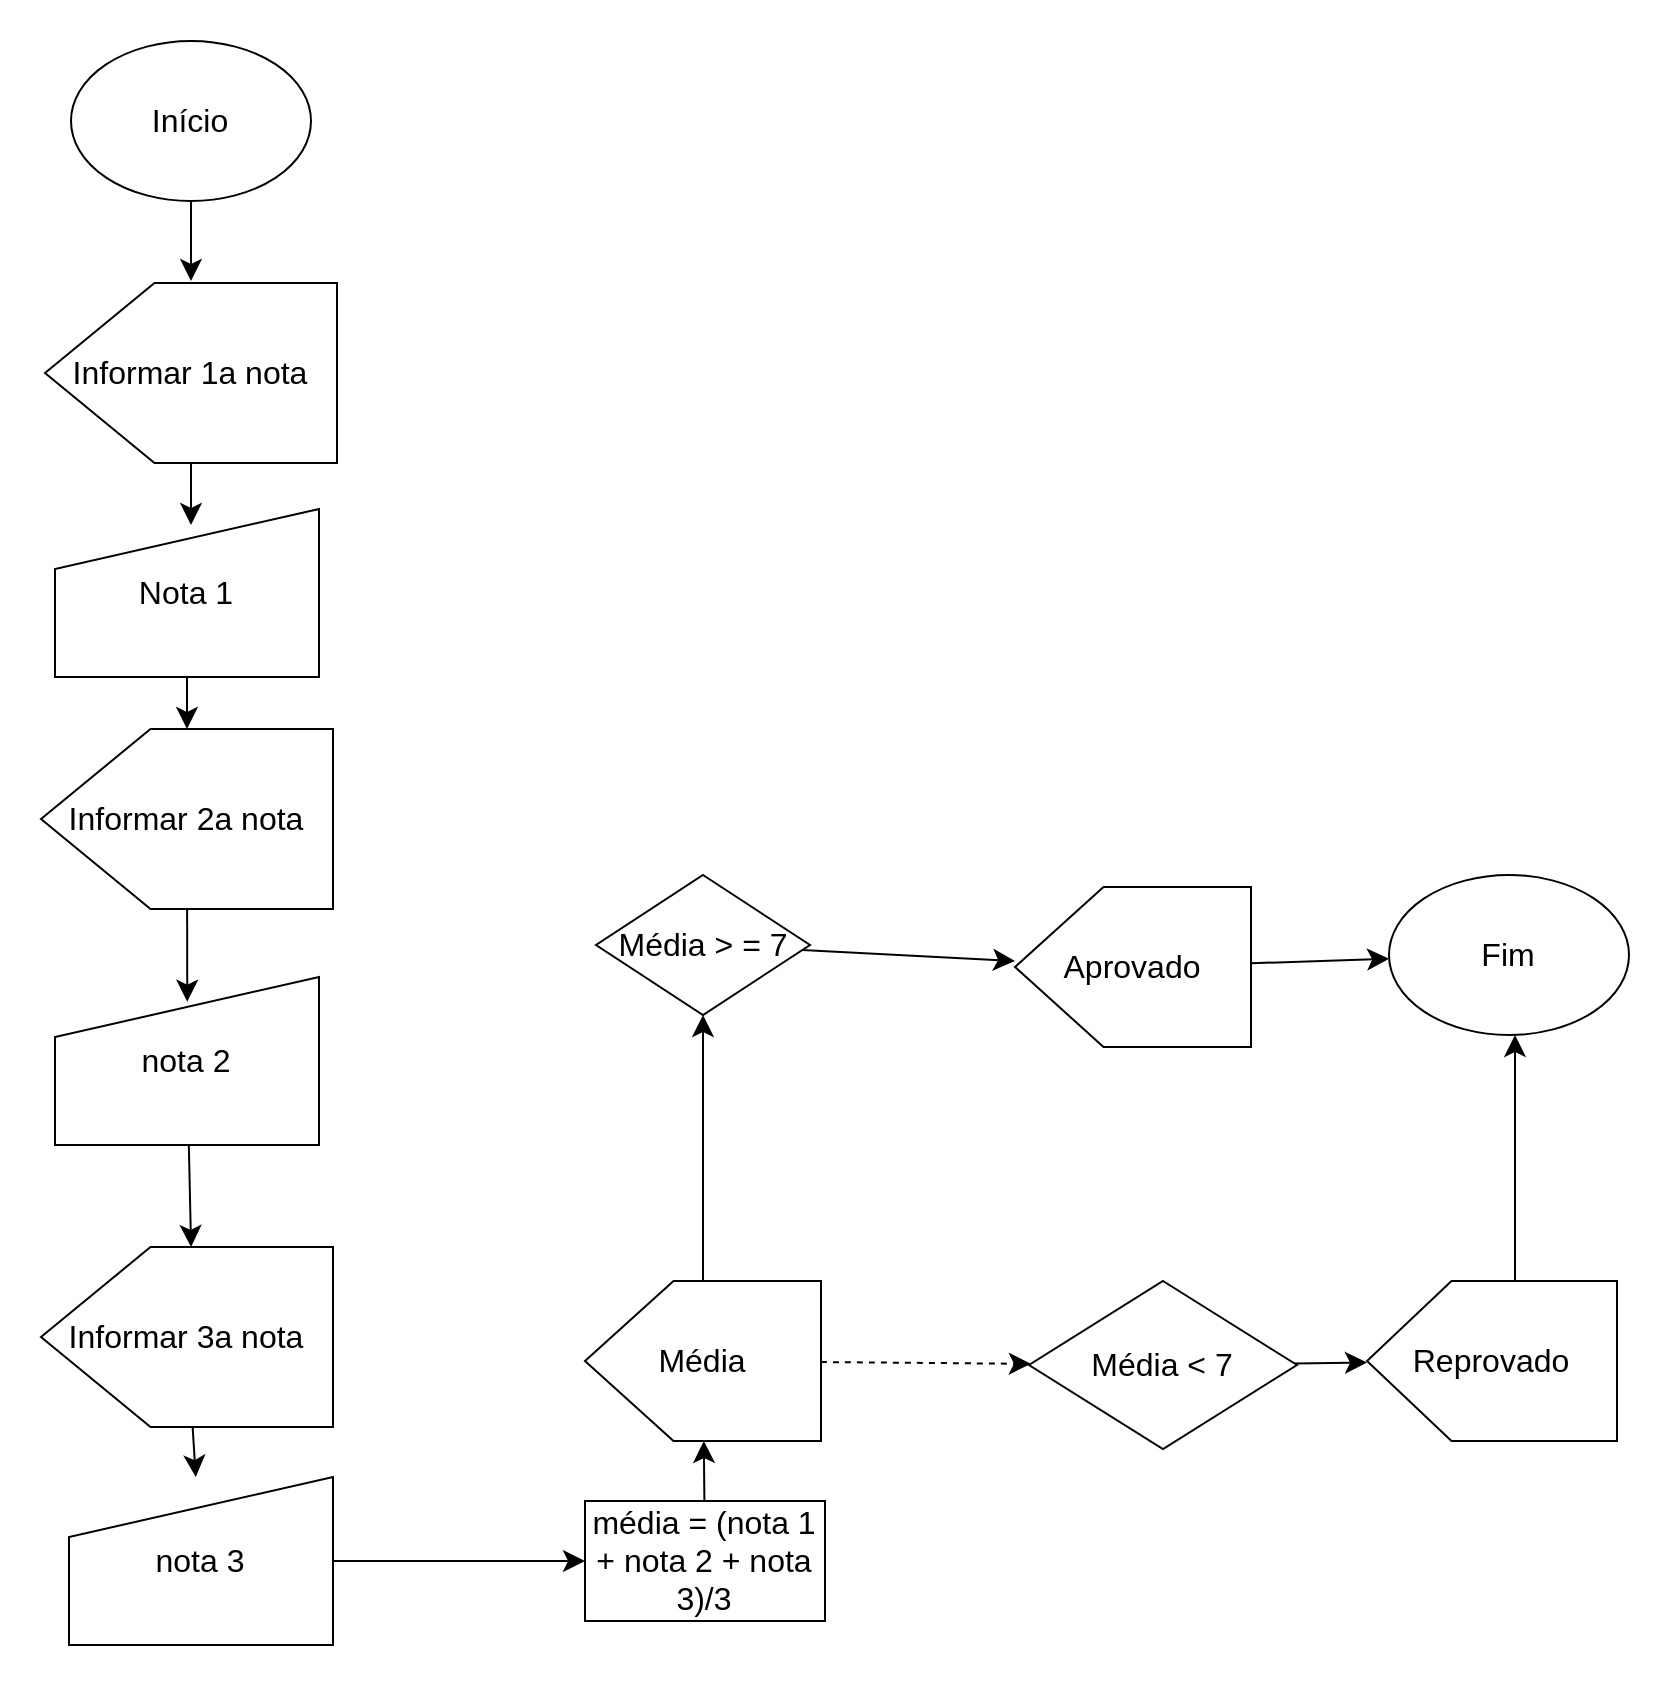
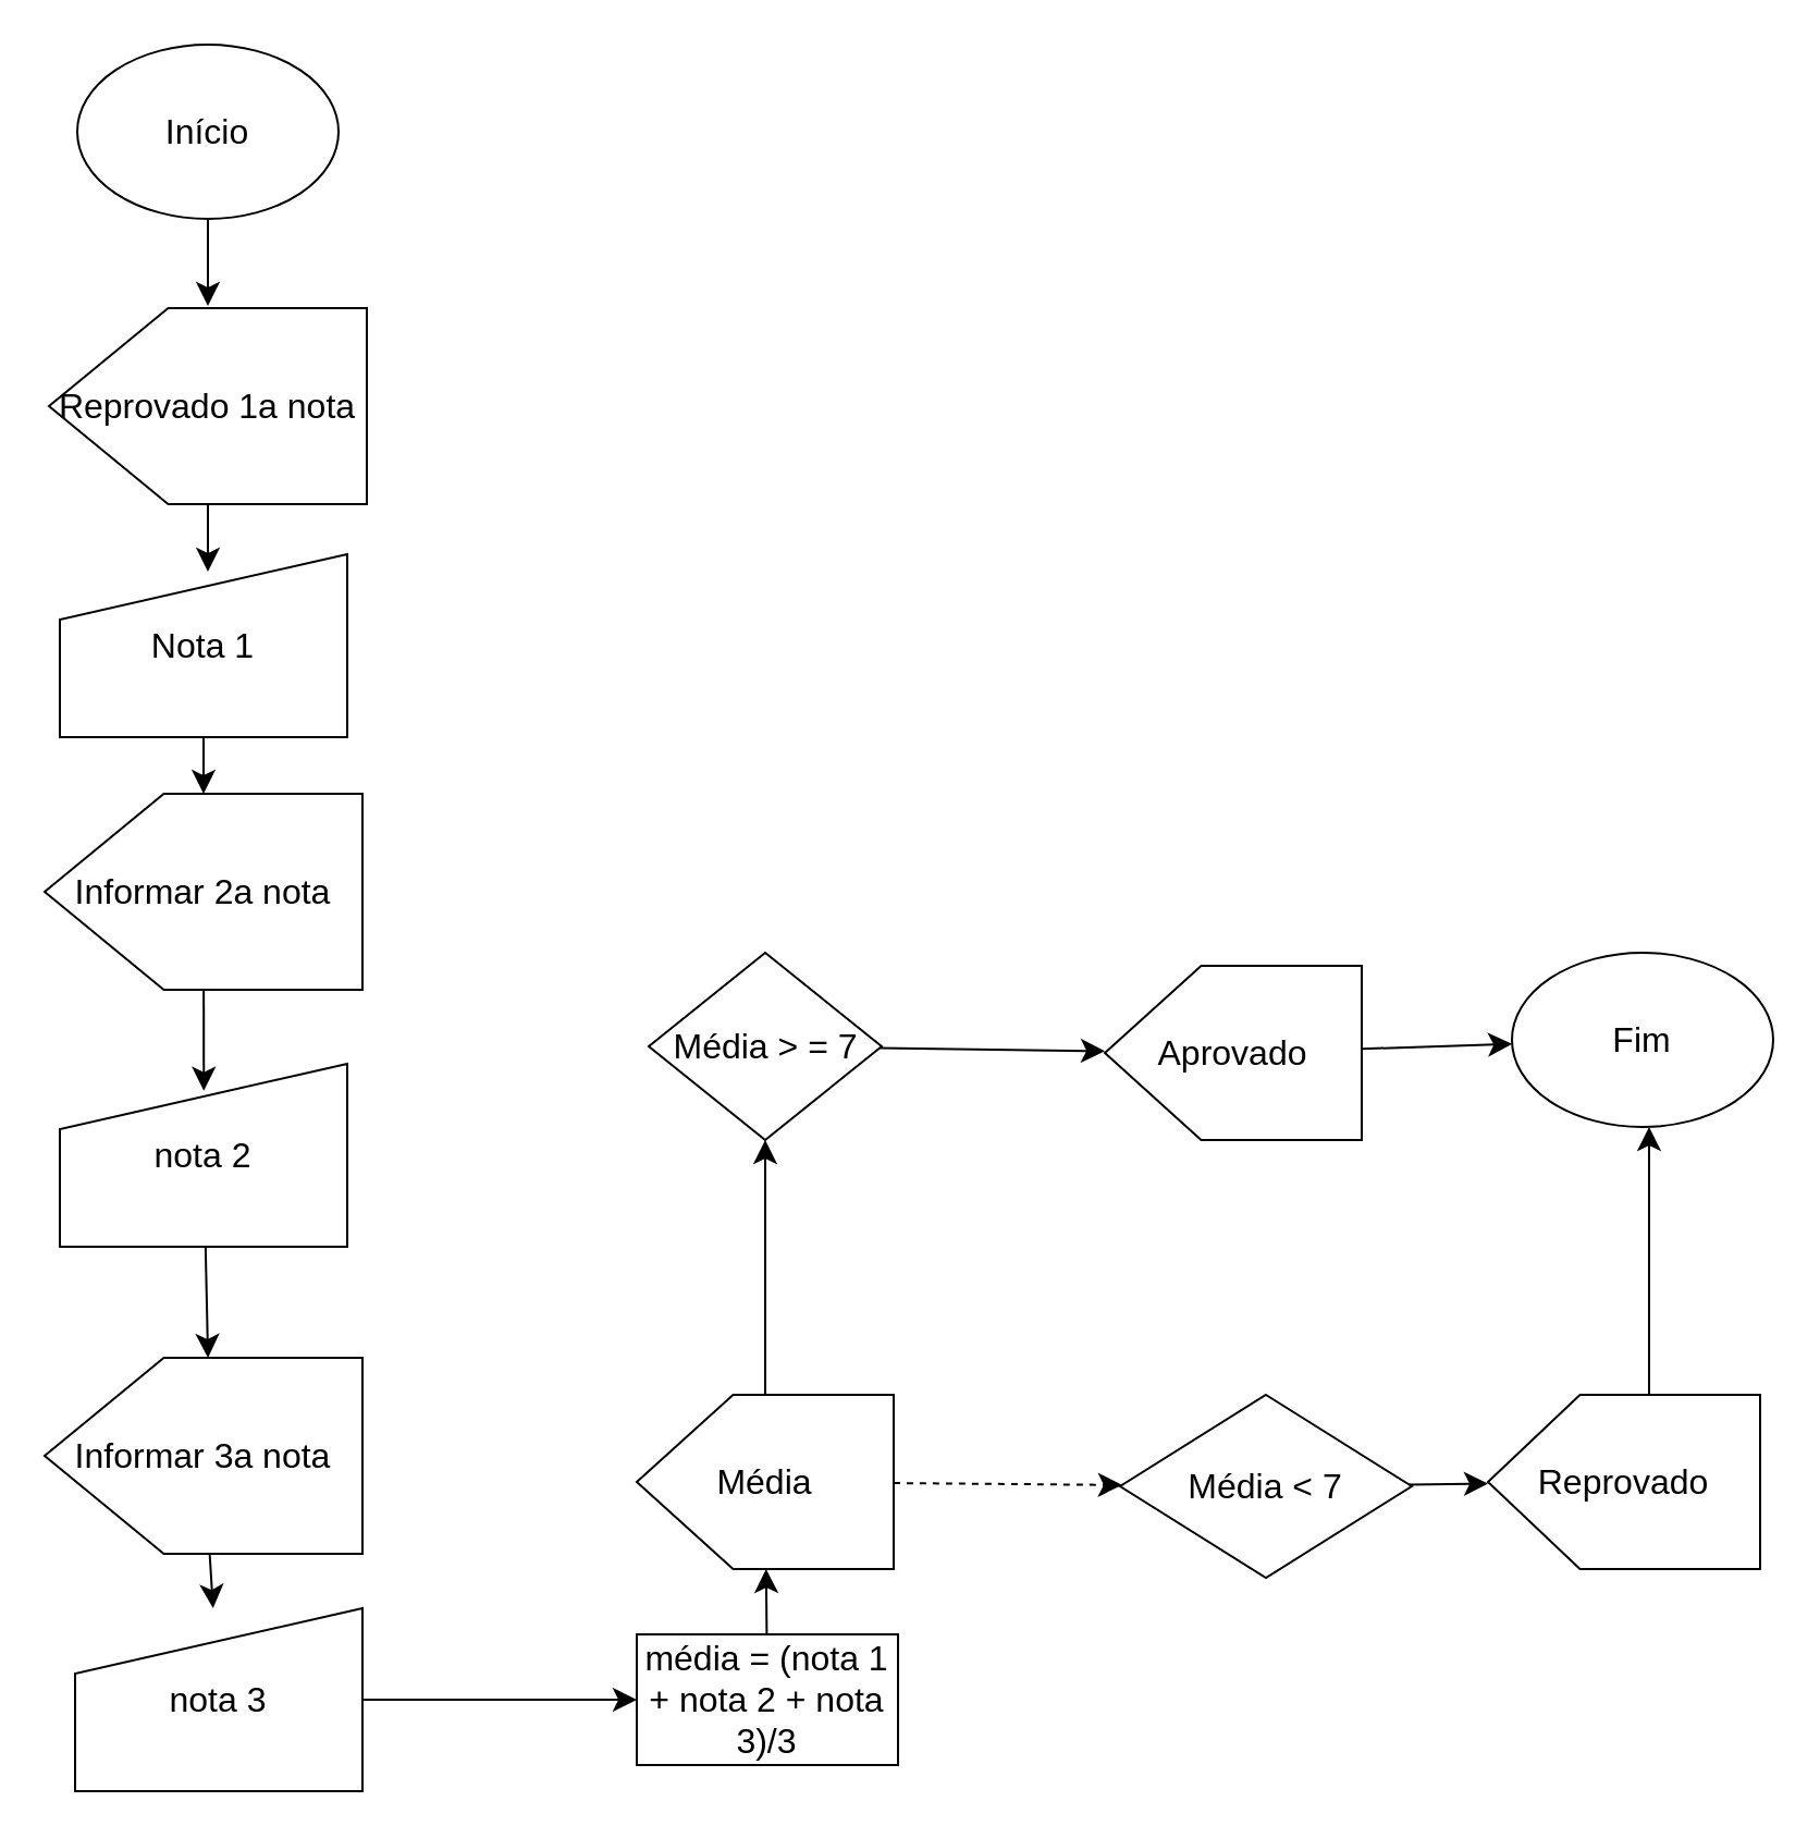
- <mxCell id="5" value="&lt;font style=&quot;vertical-align: inherit;&quot;&gt;&lt;font style=&quot;vertical-align: inherit;&quot;&gt;&lt;font style=&quot;vertical-align: inherit;&quot;&gt;&lt;font style=&quot;vertical-align: inherit;&quot;&gt;Informar 1a nota&lt;/font&gt;&lt;/font&gt;&lt;/font&gt;&lt;/font&gt;" style="shape=offPageConnector;whiteSpace=wrap;html=1;fontSize=16;direction=south;" parent="1" vertex="1"><mxGeometry x="22" y="141" width="146" height="90" as="geometry" /></mxCell>
+ <mxCell id="5" value="&lt;font style=&quot;vertical-align: inherit;&quot;&gt;&lt;font style=&quot;vertical-align: inherit;&quot;&gt;&lt;font style=&quot;vertical-align: inherit;&quot;&gt;&lt;font style=&quot;vertical-align: inherit;&quot;&gt;Reprovado 1a nota&lt;/font&gt;&lt;/font&gt;&lt;/font&gt;&lt;/font&gt;" style="shape=offPageConnector;whiteSpace=wrap;html=1;fontSize=16;direction=south;" parent="1" vertex="1"><mxGeometry x="22" y="141" width="146" height="90" as="geometry" /></mxCell>
- <mxCell id="22" value="&lt;font style=&quot;vertical-align: inherit;&quot;&gt;&lt;font style=&quot;vertical-align: inherit;&quot;&gt;Média &amp;gt; = 7&lt;/font&gt;&lt;/font&gt;" style="rhombus;whiteSpace=wrap;html=1;fontSize=16;" parent="1" vertex="1"><mxGeometry x="297.5" y="437" width="107" height="70" as="geometry" /></mxCell>
+ <mxCell id="22" value="&lt;font style=&quot;vertical-align: inherit;&quot;&gt;&lt;font style=&quot;vertical-align: inherit;&quot;&gt;Média &amp;gt; = 7&lt;/font&gt;&lt;/font&gt;" style="rhombus;whiteSpace=wrap;html=1;fontSize=16;" parent="1" vertex="1"><mxGeometry x="297.5" y="437" width="107" height="86" as="geometry" /></mxCell>
